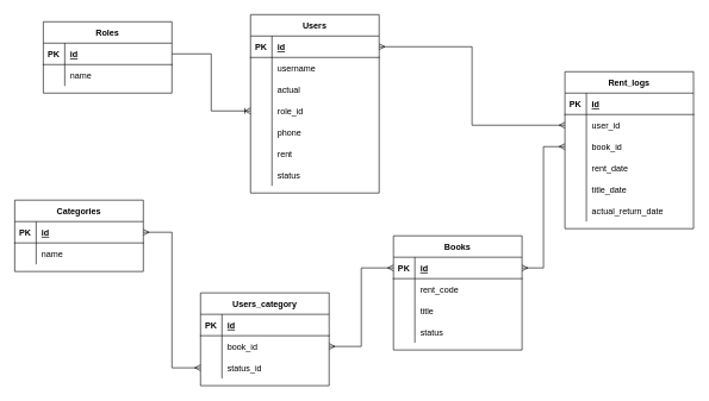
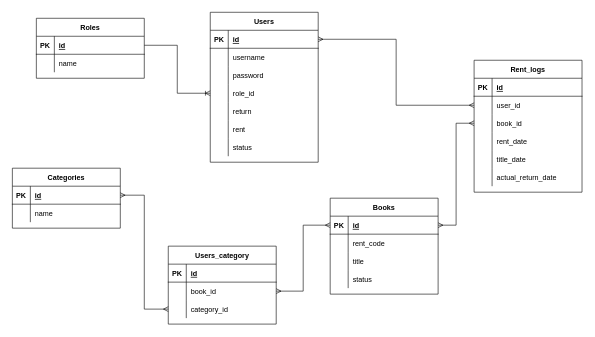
- <mxCell id="18" value="actual" style="shape=partialRectangle;connectable=0;fillColor=none;top=0;left=0;bottom=0;right=0;align=left;spacingLeft=6;overflow=hidden;" vertex="1" parent="16"><mxGeometry x="30" width="150" height="30" as="geometry"><mxRectangle width="150" height="30" as="alternateBounds" /></mxGeometry></mxCell>
+ <mxCell id="18" value="password" style="shape=partialRectangle;connectable=0;fillColor=none;top=0;left=0;bottom=0;right=0;align=left;spacingLeft=6;overflow=hidden;" vertex="1" parent="16"><mxGeometry x="30" width="150" height="30" as="geometry"><mxRectangle width="150" height="30" as="alternateBounds" /></mxGeometry></mxCell>
- <mxCell id="24" value="phone" style="shape=partialRectangle;connectable=0;fillColor=none;top=0;left=0;bottom=0;right=0;align=left;spacingLeft=6;overflow=hidden;" vertex="1" parent="22"><mxGeometry x="30" width="150" height="30" as="geometry"><mxRectangle width="150" height="30" as="alternateBounds" /></mxGeometry></mxCell>
+ <mxCell id="24" value="return" style="shape=partialRectangle;connectable=0;fillColor=none;top=0;left=0;bottom=0;right=0;align=left;spacingLeft=6;overflow=hidden;" vertex="1" parent="22"><mxGeometry x="30" width="150" height="30" as="geometry"><mxRectangle width="150" height="30" as="alternateBounds" /></mxGeometry></mxCell>
- <mxCell id="61" value="status_id" style="shape=partialRectangle;connectable=0;fillColor=none;top=0;left=0;bottom=0;right=0;align=left;spacingLeft=6;overflow=hidden;" vertex="1" parent="59"><mxGeometry x="30" width="150" height="30" as="geometry"><mxRectangle width="150" height="30" as="alternateBounds" /></mxGeometry></mxCell>
+ <mxCell id="61" value="category_id" style="shape=partialRectangle;connectable=0;fillColor=none;top=0;left=0;bottom=0;right=0;align=left;spacingLeft=6;overflow=hidden;" vertex="1" parent="59"><mxGeometry x="30" width="150" height="30" as="geometry"><mxRectangle width="150" height="30" as="alternateBounds" /></mxGeometry></mxCell>
